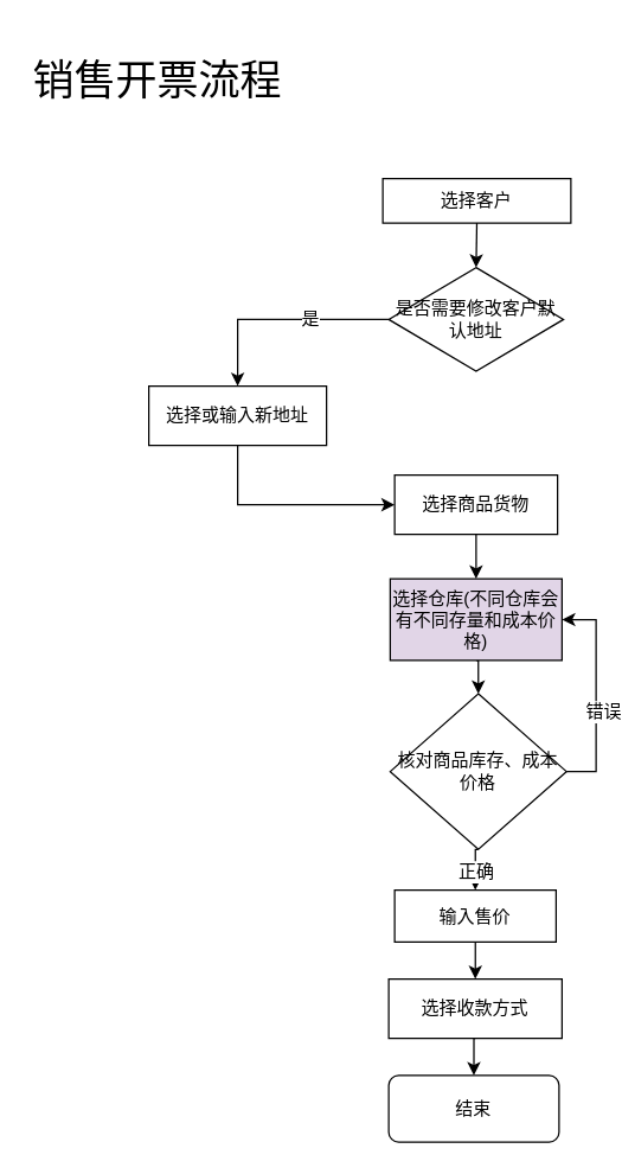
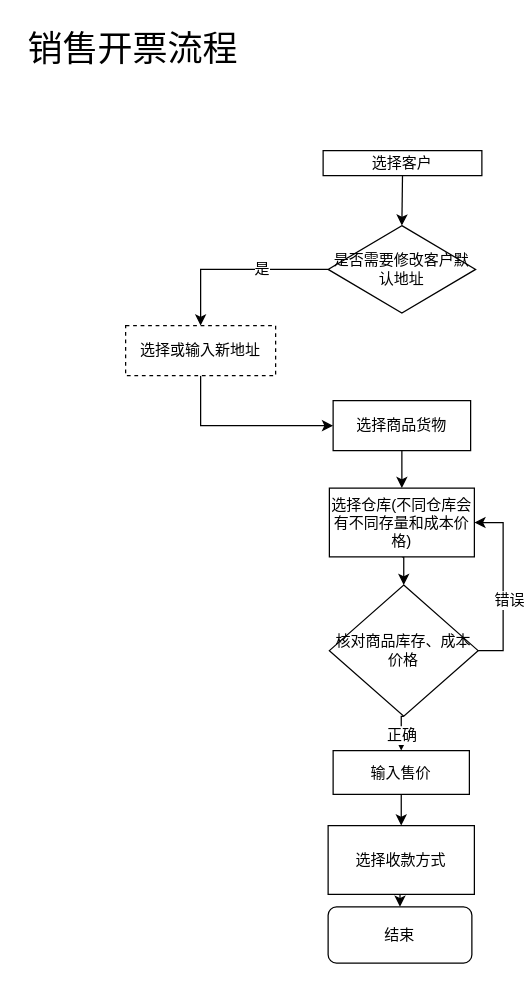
- <mxCell id="2" value="&lt;font style=&quot;font-size: 28px&quot;&gt;销售开票流程&lt;/font&gt;" style="text;html=1;resizable=0;points=[];autosize=1;align=left;verticalAlign=top;spacingTop=-4;" vertex="1" parent="1"><mxGeometry x="20" y="35" width="180" height="20" as="geometry" /></mxCell>
+ <mxCell id="2" value="&lt;font style=&quot;font-size: 28px&quot;&gt;销售开票流程&lt;/font&gt;" style="text;html=1;resizable=0;points=[];autosize=1;align=left;verticalAlign=top;spacingTop=-4;" vertex="1" parent="1"><mxGeometry x="20" y="20" width="180" height="20" as="geometry" /></mxCell>
- <mxCell id="3" value="选择客户" style="rounded=0;whiteSpace=wrap;html=1;" vertex="1" parent="1"><mxGeometry x="258" y="120" width="127" height="30" as="geometry" /></mxCell>
+ <mxCell id="3" value="选择客户" style="rounded=0;whiteSpace=wrap;html=1;" vertex="1" parent="1"><mxGeometry x="258" y="120" width="127" height="20" as="geometry" /></mxCell>
- <mxCell id="9" value="选择或输入新地址" style="rounded=0;whiteSpace=wrap;html=1;" vertex="1" parent="1"><mxGeometry x="100" y="260" width="120" height="40" as="geometry" /></mxCell>
+ <mxCell id="9" value="选择或输入新地址" style="rounded=0;whiteSpace=wrap;html=1;dashed=1;" vertex="1" parent="1"><mxGeometry x="100" y="260" width="120" height="40" as="geometry" /></mxCell>
- <mxCell id="13" value="选择仓库(不同仓库会有不同存量和成本价格)" style="rounded=0;whiteSpace=wrap;html=1;fillColor=#e1d5e7;" vertex="1" parent="1"><mxGeometry x="263" y="390" width="116" height="55" as="geometry" /></mxCell>
+ <mxCell id="13" value="选择仓库(不同仓库会有不同存量和成本价格)" style="rounded=0;whiteSpace=wrap;html=1;" vertex="1" parent="1"><mxGeometry x="263" y="390" width="116" height="55" as="geometry" /></mxCell>
- <mxCell id="19" value="选择收款方式" style="rounded=0;whiteSpace=wrap;html=1;" vertex="1" parent="1"><mxGeometry x="262" y="660" width="117" height="40" as="geometry" /></mxCell>
+ <mxCell id="19" value="选择收款方式" style="rounded=0;whiteSpace=wrap;html=1;" vertex="1" parent="1"><mxGeometry x="262" y="660" width="117" height="55" as="geometry" /></mxCell>
